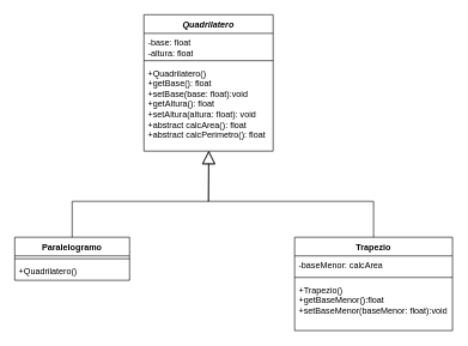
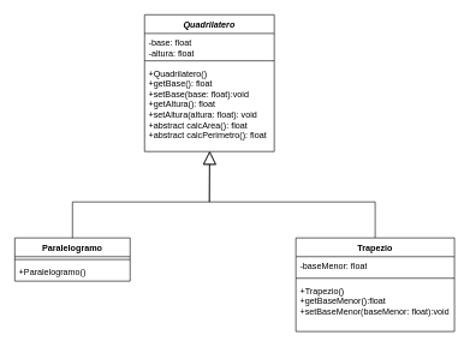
- <mxCell id="7" value="-baseMenor: calcArea" style="text;strokeColor=none;fillColor=none;align=left;verticalAlign=top;spacingLeft=4;spacingRight=4;overflow=hidden;rotatable=0;points=[[0,0.5],[1,0.5]];portConstraint=eastwest;whiteSpace=wrap;html=1;" vertex="1" parent="6"><mxGeometry y="26" width="220" height="26" as="geometry" /></mxCell>
+ <mxCell id="7" value="-baseMenor: float" style="text;strokeColor=none;fillColor=none;align=left;verticalAlign=top;spacingLeft=4;spacingRight=4;overflow=hidden;rotatable=0;points=[[0,0.5],[1,0.5]];portConstraint=eastwest;whiteSpace=wrap;html=1;" vertex="1" parent="6"><mxGeometry y="26" width="220" height="26" as="geometry" /></mxCell>
- <mxCell id="12" value="+Quadrilatero()" style="text;strokeColor=none;fillColor=none;align=left;verticalAlign=top;spacingLeft=4;spacingRight=4;overflow=hidden;rotatable=0;points=[[0,0.5],[1,0.5]];portConstraint=eastwest;whiteSpace=wrap;html=1;" vertex="1" parent="10"><mxGeometry y="34" width="160" height="26" as="geometry" /></mxCell>
+ <mxCell id="12" value="+Paralelogramo()" style="text;strokeColor=none;fillColor=none;align=left;verticalAlign=top;spacingLeft=4;spacingRight=4;overflow=hidden;rotatable=0;points=[[0,0.5],[1,0.5]];portConstraint=eastwest;whiteSpace=wrap;html=1;" vertex="1" parent="10"><mxGeometry y="34" width="160" height="26" as="geometry" /></mxCell>
